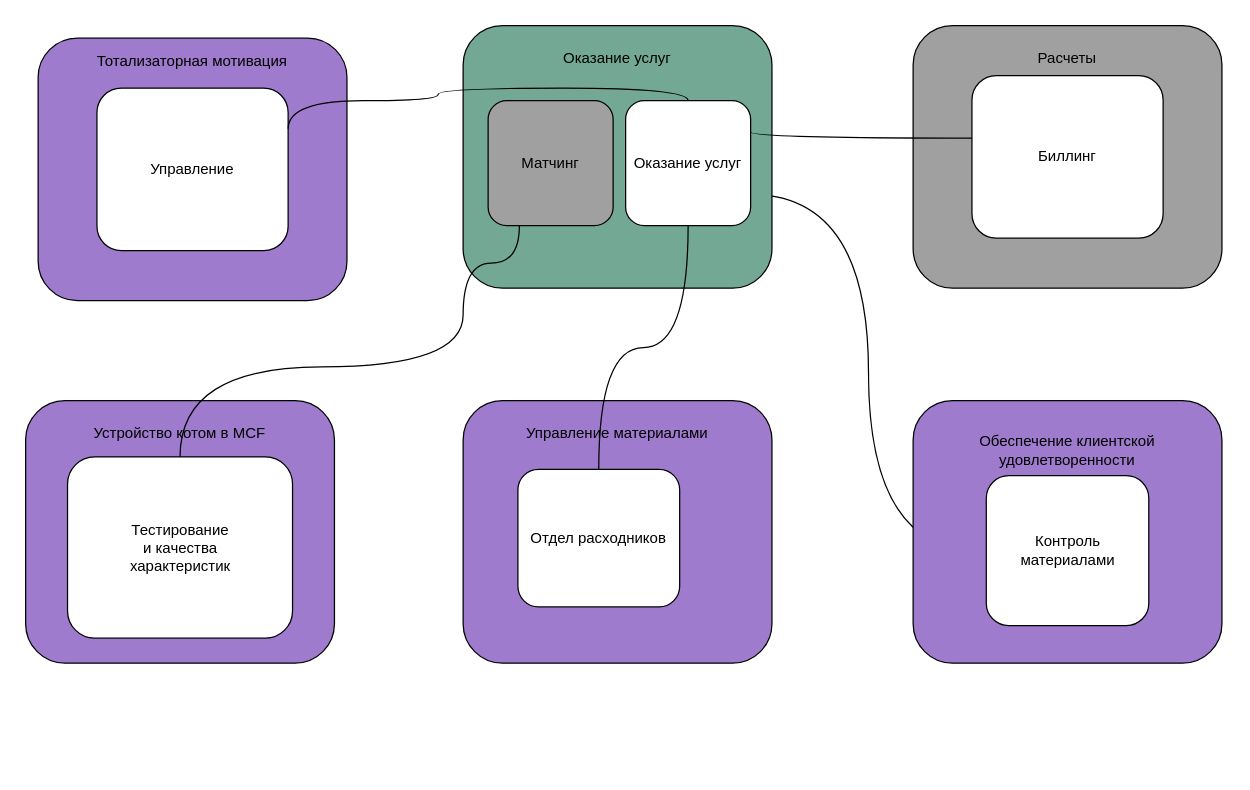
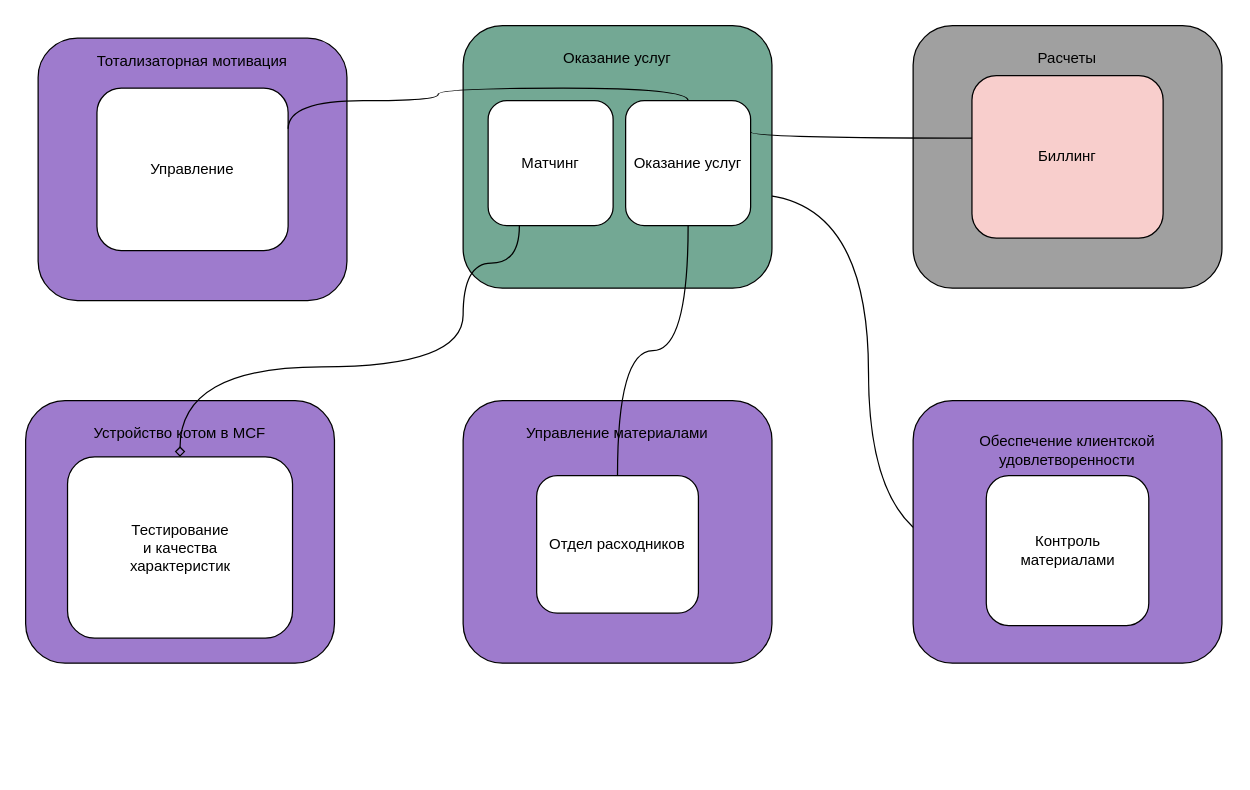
- <mxCell id="18" value="Биллинг" style="rounded=1;whiteSpace=wrap;html=1;" parent="16" vertex="1"><mxGeometry x="47.06" y="40" width="152.94" height="130" as="geometry" /></mxCell>
+ <mxCell id="18" value="Биллинг" style="rounded=1;whiteSpace=wrap;html=1;fillColor=#f8cecc;" parent="16" vertex="1"><mxGeometry x="47.06" y="40" width="152.94" height="130" as="geometry" /></mxCell>
- <mxCell id="8" value="Матчинг" style="rounded=1;whiteSpace=wrap;html=1;container=0;fillColor=#a0a0a0;" parent="6" vertex="1"><mxGeometry x="20" y="60" width="100" height="100" as="geometry" /></mxCell>
+ <mxCell id="8" value="Матчинг" style="rounded=1;whiteSpace=wrap;html=1;container=0;" parent="6" vertex="1"><mxGeometry x="20" y="60" width="100" height="100" as="geometry" /></mxCell>
- <mxCell id="25" style="edgeStyle=orthogonalEdgeStyle;orthogonalLoop=1;jettySize=auto;html=1;exitX=0.25;exitY=1;exitDx=0;exitDy=0;entryX=0.5;entryY=0;entryDx=0;entryDy=0;endArrow=none;endFill=0;curved=1;" parent="1" source="8" target="24" edge="1"><mxGeometry relative="1" as="geometry"><Array as="points"><mxPoint x="370" y="210" /><mxPoint x="370" y="293" /><mxPoint x="144" y="293" /></Array></mxGeometry></mxCell>
+ <mxCell id="25" style="edgeStyle=orthogonalEdgeStyle;orthogonalLoop=1;jettySize=auto;html=1;exitX=0.25;exitY=1;exitDx=0;exitDy=0;entryX=0.5;entryY=0;entryDx=0;entryDy=0;endArrow=diamond;endFill=0;curved=1;" parent="1" source="8" target="24" edge="1"><mxGeometry relative="1" as="geometry"><Array as="points"><mxPoint x="370" y="210" /><mxPoint x="370" y="293" /><mxPoint x="144" y="293" /></Array></mxGeometry></mxCell>
- <mxCell id="12" value="Отдел расходников" style="rounded=1;whiteSpace=wrap;html=1;" parent="10" vertex="1"><mxGeometry x="43.83" y="55" width="129.41" height="110" as="geometry" /></mxCell>
+ <mxCell id="12" value="Отдел расходников" style="rounded=1;whiteSpace=wrap;html=1;" parent="10" vertex="1"><mxGeometry x="58.83" y="60" width="129.41" height="110" as="geometry" /></mxCell>
